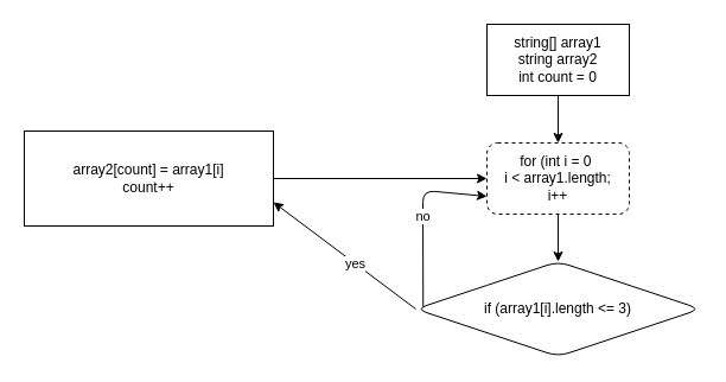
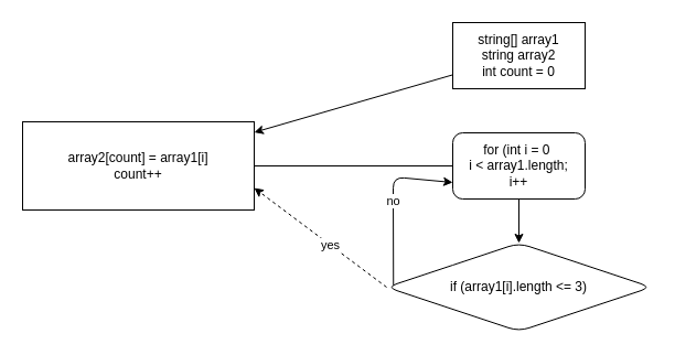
- <mxCell id="2" value="" style="edgeStyle=none;html=1;" edge="1" parent="1" source="3" target="5"><mxGeometry relative="1" as="geometry" /></mxCell>
+ <mxCell id="2" value="" style="edgeStyle=none;html=1;" edge="1" parent="1" source="3" target="11"><mxGeometry relative="1" as="geometry" /></mxCell>
- <mxCell id="10" style="edgeStyle=none;html=1;entryX=0;entryY=0.5;entryDx=0;entryDy=0;" edge="1" parent="1" source="11" target="5"><mxGeometry relative="1" as="geometry" /></mxCell>
+ <mxCell id="10" style="edgeStyle=none;html=1;entryX=0;entryY=0.5;entryDx=0;entryDy=0;endArrow=none;" edge="1" parent="1" source="11" target="5"><mxGeometry relative="1" as="geometry" /></mxCell>
- <mxCell id="5" value="for (int i = 0&amp;nbsp;&lt;br&gt;i &amp;lt; array1.length;&lt;br&gt;i++" style="whiteSpace=wrap;html=1;rounded=1;dashed=1;" vertex="1" parent="1"><mxGeometry x="410" y="120" width="120" height="60" as="geometry" /></mxCell>
+ <mxCell id="5" value="for (int i = 0&amp;nbsp;&lt;br&gt;i &amp;lt; array1.length;&lt;br&gt;i++" style="whiteSpace=wrap;html=1;rounded=1;" vertex="1" parent="1"><mxGeometry x="410" y="120" width="120" height="60" as="geometry" /></mxCell>
- <mxCell id="6" style="edgeStyle=none;html=1;exitX=0;exitY=0.5;exitDx=0;exitDy=0;entryX=1;entryY=0.75;entryDx=0;entryDy=0;" edge="1" parent="1" source="9" target="11"><mxGeometry relative="1" as="geometry"><mxPoint x="210" y="260" as="targetPoint" /><Array as="points" /></mxGeometry></mxCell>
+ <mxCell id="6" style="edgeStyle=none;html=1;exitX=0;exitY=0.5;exitDx=0;exitDy=0;entryX=1;entryY=0.75;entryDx=0;entryDy=0;dashed=1;" edge="1" parent="1" source="9" target="11"><mxGeometry relative="1" as="geometry"><mxPoint x="210" y="260" as="targetPoint" /><Array as="points" /></mxGeometry></mxCell>
